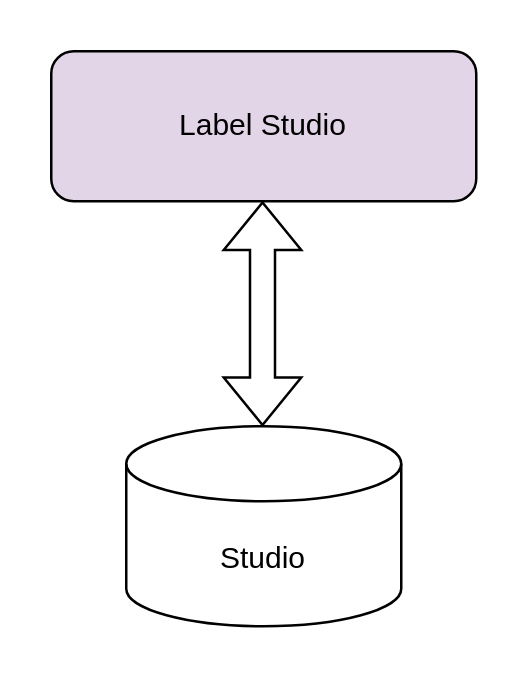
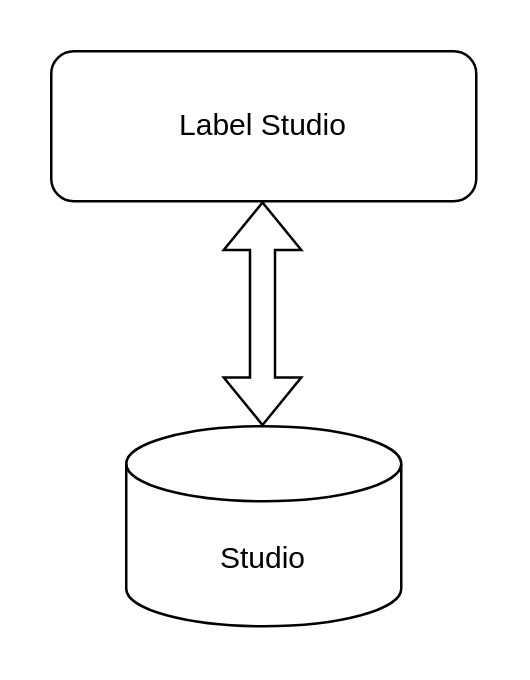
- <mxCell id="2" value="Label Studio" style="rounded=1;whiteSpace=wrap;html=1;fillColor=#e1d5e7;" vertex="1" parent="1"><mxGeometry x="20" y="20" width="170" height="60" as="geometry" /></mxCell>
+ <mxCell id="2" value="Label Studio" style="rounded=1;whiteSpace=wrap;html=1;" vertex="1" parent="1"><mxGeometry x="20" y="20" width="170" height="60" as="geometry" /></mxCell>
